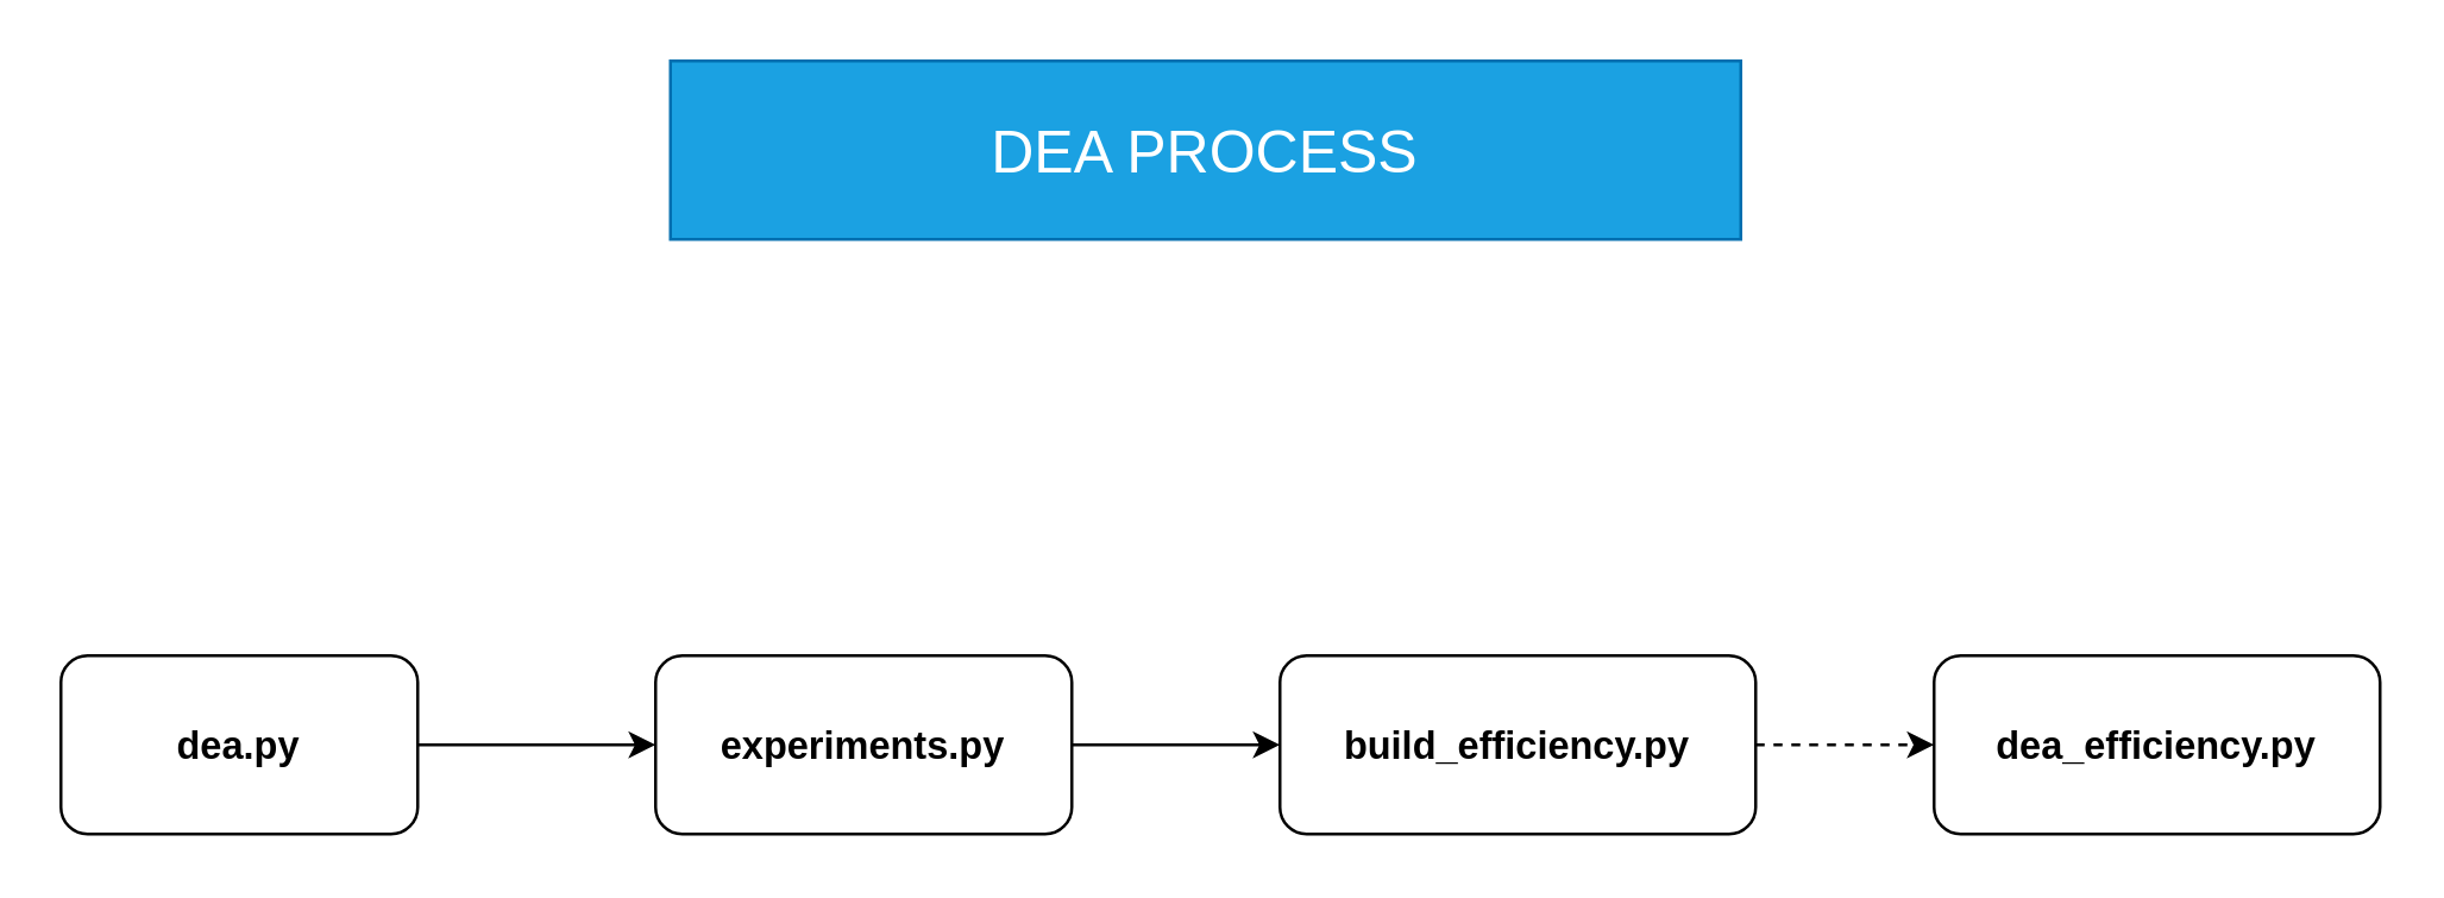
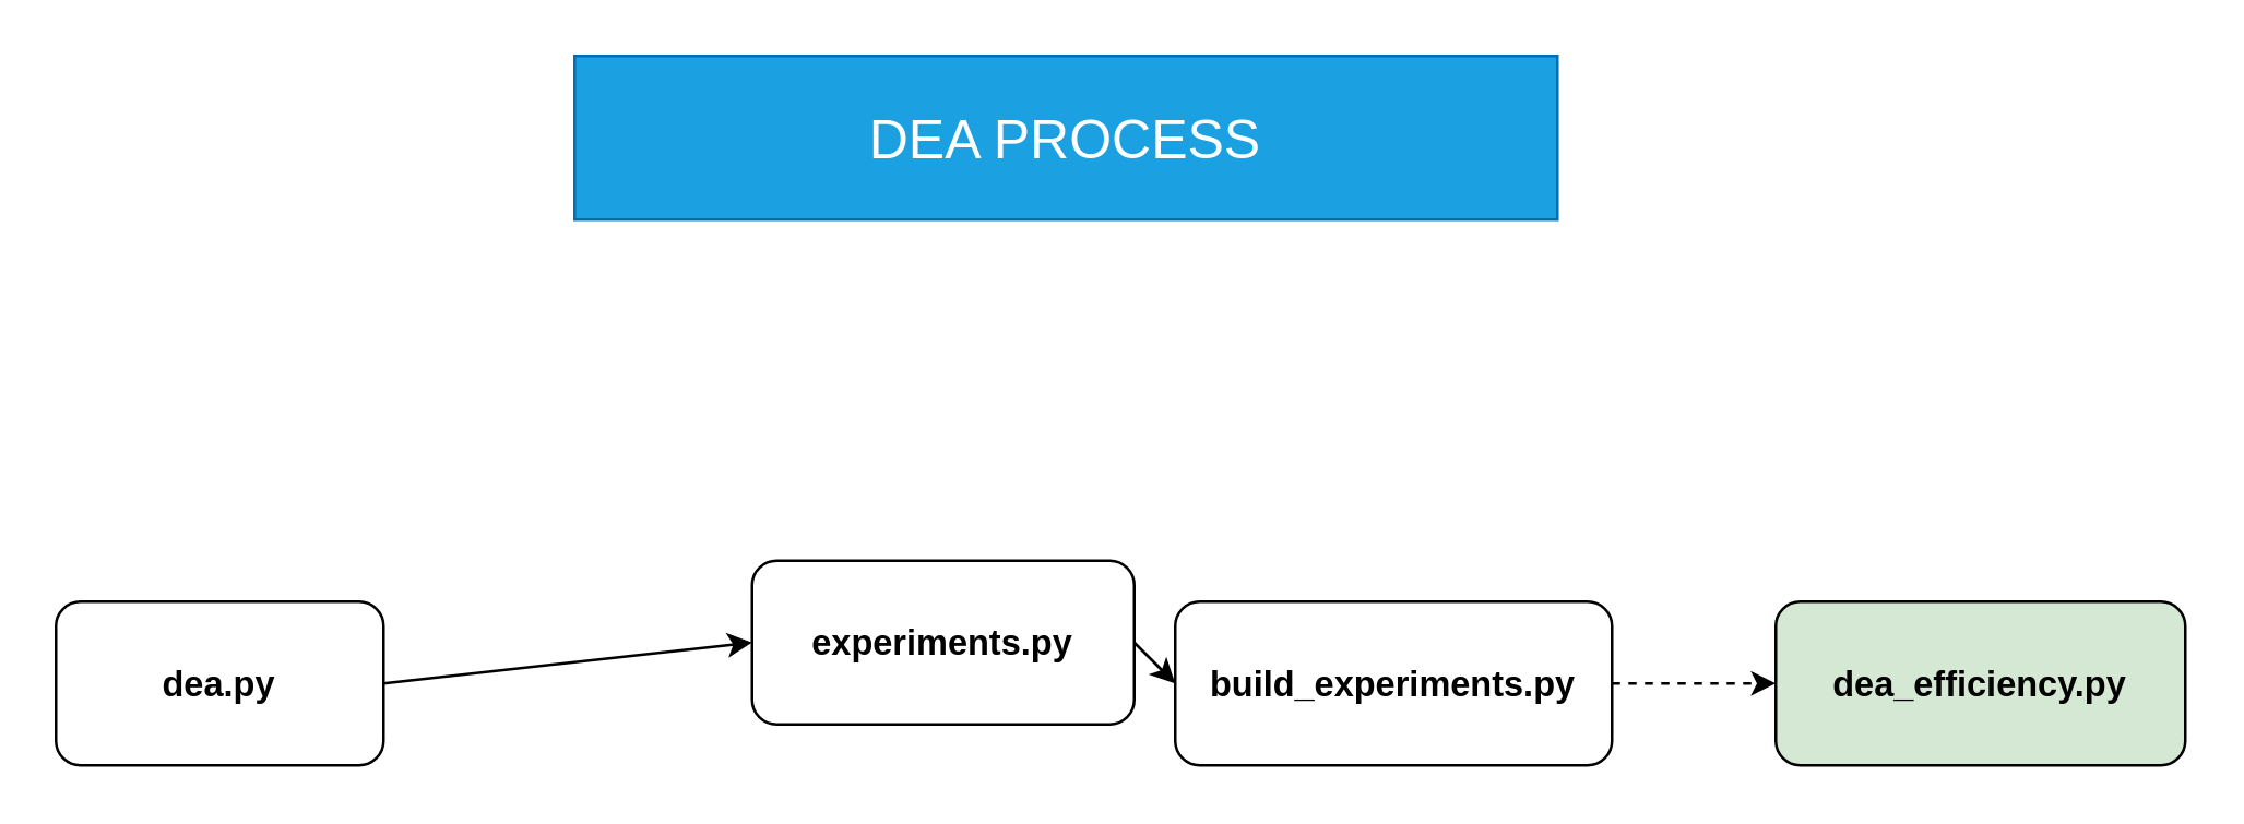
- <mxCell id="9" value="&lt;font style=&quot;font-size: 20px;&quot;&gt;DEA PROCESS&lt;/font&gt;" style="whiteSpace=wrap;html=1;fillColor=#1ba1e2;fontColor=#ffffff;strokeColor=#006EAF;" parent="1" vertex="1"><mxGeometry x="225" y="20" width="360" height="60" as="geometry" /></mxCell>
+ <mxCell id="9" value="&lt;font style=&quot;font-size: 20px;&quot;&gt;DEA PROCESS&lt;/font&gt;" style="whiteSpace=wrap;html=1;fillColor=#1ba1e2;fontColor=#ffffff;strokeColor=#006EAF;" parent="1" vertex="1"><mxGeometry x="210" y="20" width="360" height="60" as="geometry" /></mxCell>
- <mxCell id="5" value="&lt;b&gt;&lt;font style=&quot;font-size: 13px;&quot;&gt;experiments.py&lt;/font&gt;&lt;/b&gt;" style="rounded=1;whiteSpace=wrap;html=1;" parent="1" vertex="1"><mxGeometry x="220" y="220" width="140" height="60" as="geometry" /></mxCell>
+ <mxCell id="5" value="&lt;b&gt;&lt;font style=&quot;font-size: 13px;&quot;&gt;experiments.py&lt;/font&gt;&lt;/b&gt;" style="rounded=1;whiteSpace=wrap;html=1;" parent="1" vertex="1"><mxGeometry x="275" y="205" width="140" height="60" as="geometry" /></mxCell>
- <mxCell id="4" value="&lt;b&gt;&lt;font style=&quot;font-size: 13px;&quot;&gt;build_efficiency.py&lt;/font&gt;&lt;/b&gt;" style="rounded=1;whiteSpace=wrap;html=1;" parent="1" vertex="1"><mxGeometry x="430" y="220" width="160" height="60" as="geometry" /></mxCell>
+ <mxCell id="4" value="&lt;b&gt;&lt;font style=&quot;font-size: 13px;&quot;&gt;build_experiments.py&lt;/font&gt;&lt;/b&gt;" style="rounded=1;whiteSpace=wrap;html=1;" parent="1" vertex="1"><mxGeometry x="430" y="220" width="160" height="60" as="geometry" /></mxCell>
- <mxCell id="3" value="&lt;b&gt;&lt;font style=&quot;font-size: 13px;&quot;&gt;dea_efficiency.py&lt;/font&gt;&lt;/b&gt;" style="rounded=1;whiteSpace=wrap;html=1;" parent="1" vertex="1"><mxGeometry x="650" y="220" width="150" height="60" as="geometry" /></mxCell>
+ <mxCell id="3" value="&lt;b&gt;&lt;font style=&quot;font-size: 13px;&quot;&gt;dea_efficiency.py&lt;/font&gt;&lt;/b&gt;" style="rounded=1;whiteSpace=wrap;html=1;fillColor=#d5e8d4;" parent="1" vertex="1"><mxGeometry x="650" y="220" width="150" height="60" as="geometry" /></mxCell>
